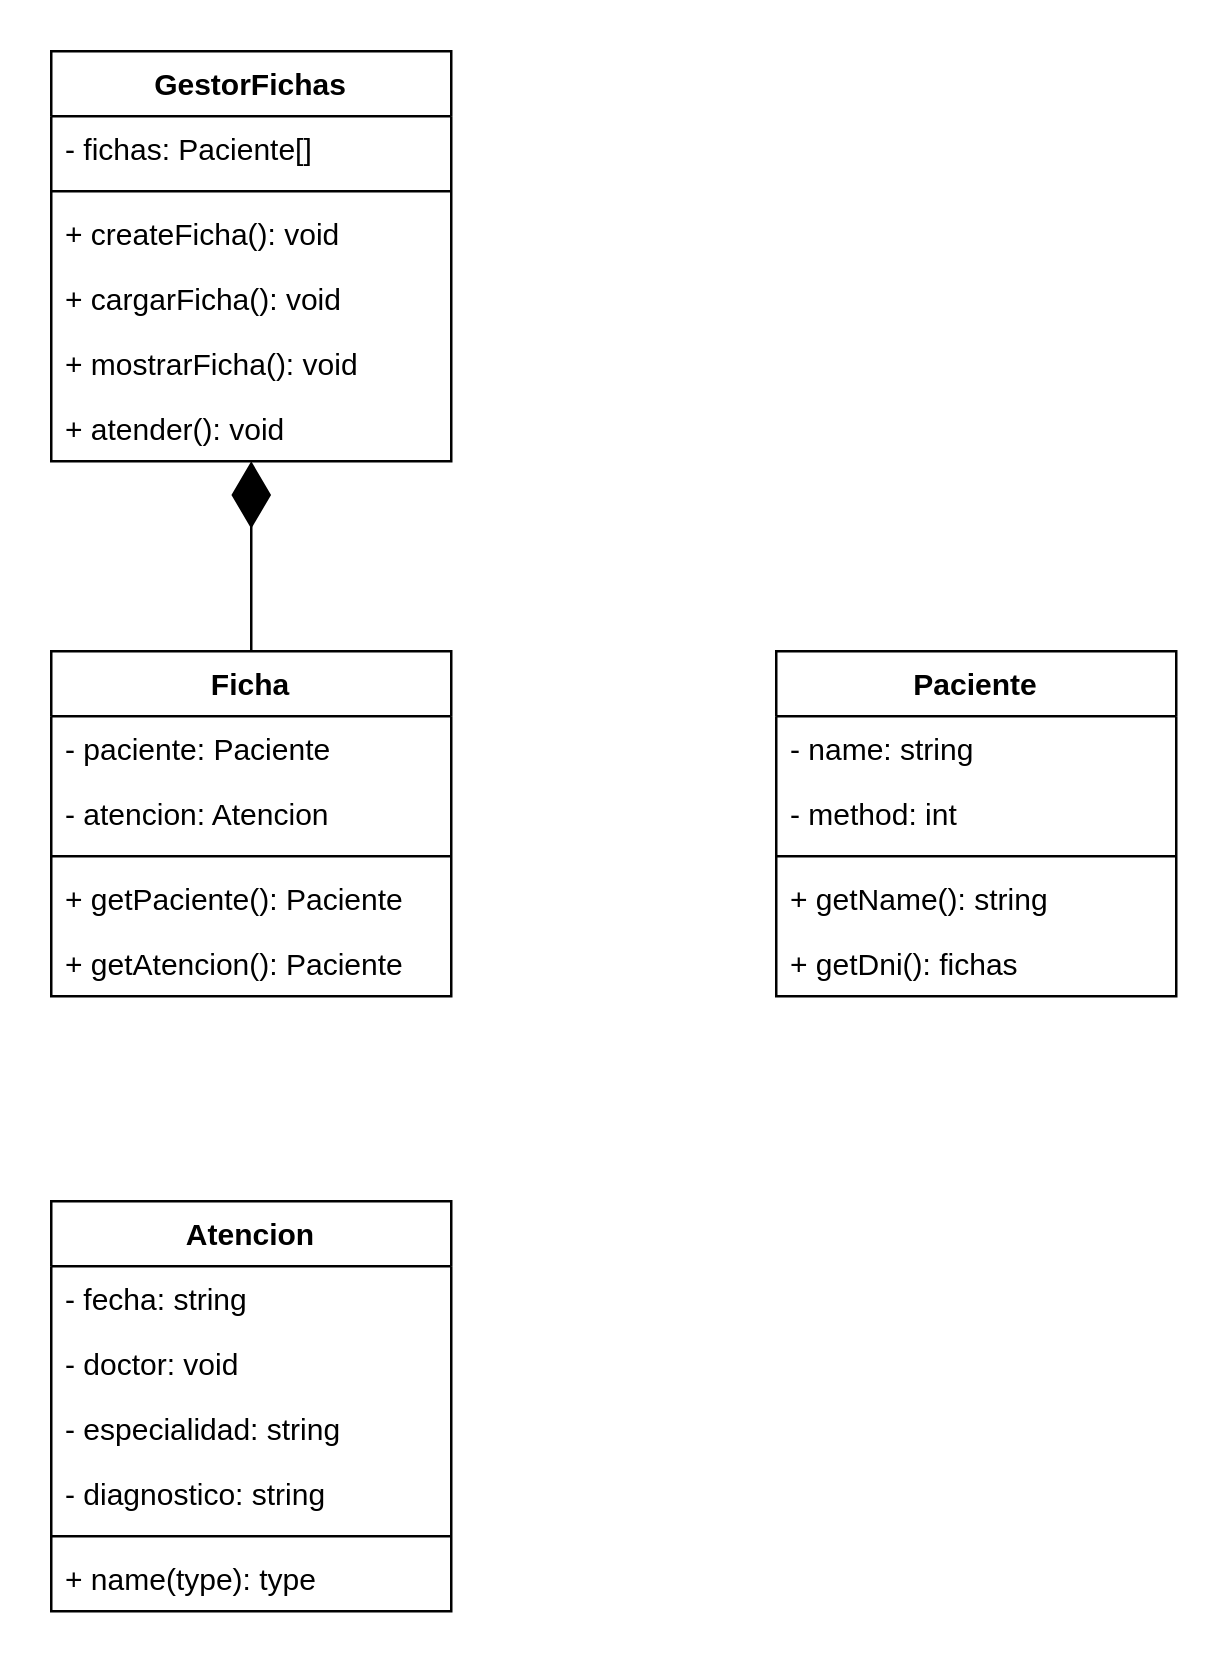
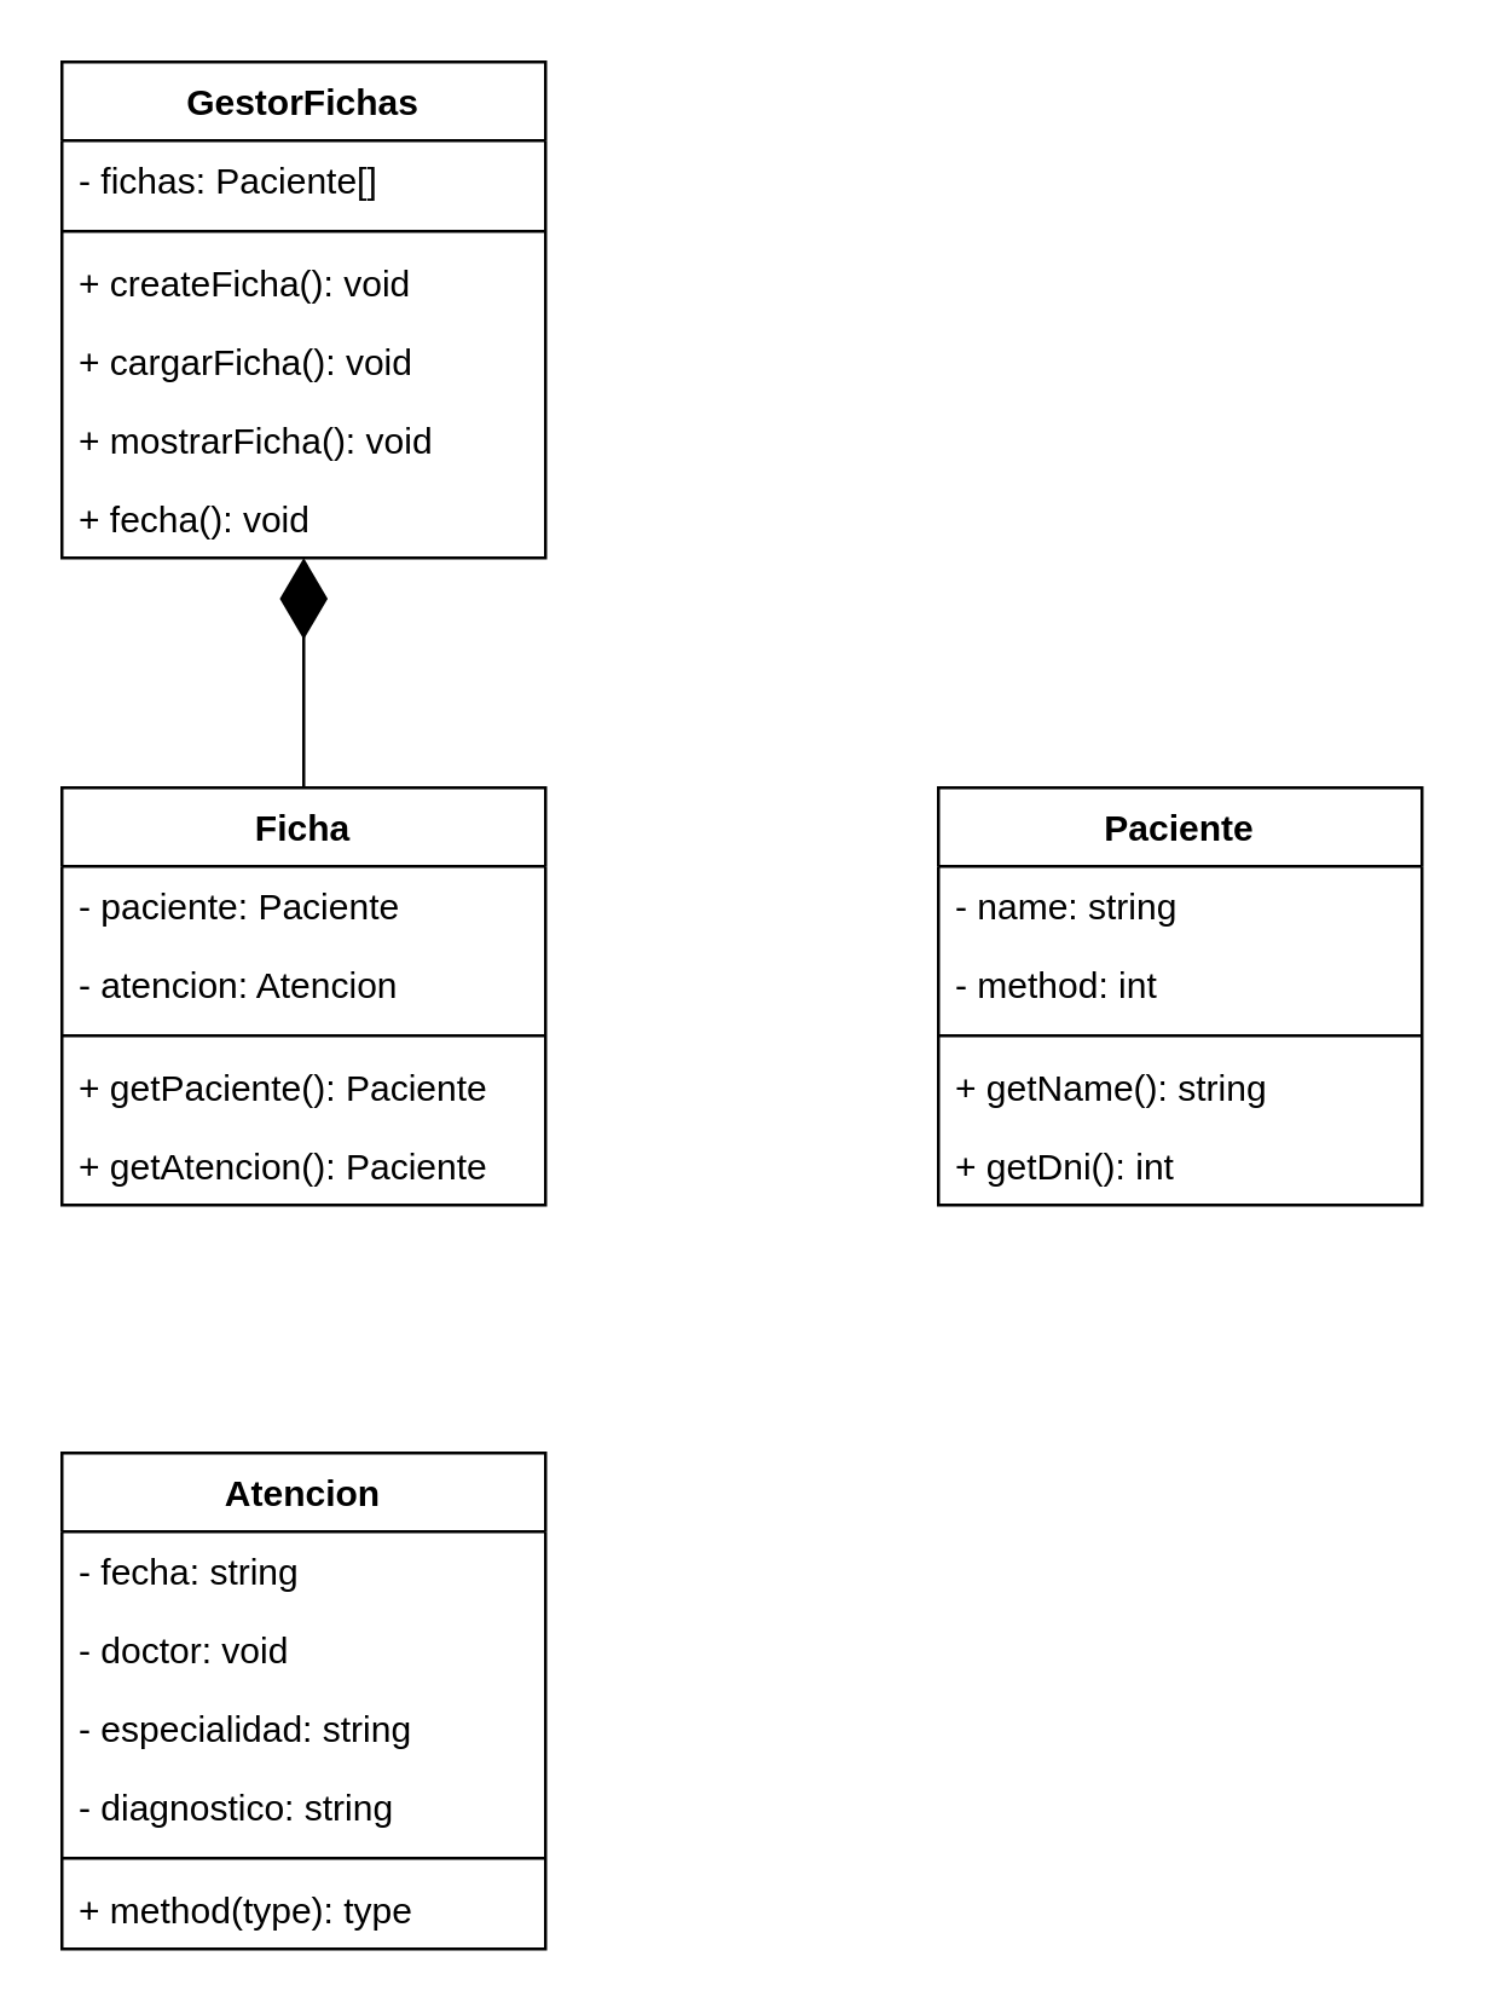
- <mxCell id="27" value="+ atender(): void" style="text;strokeColor=none;fillColor=none;align=left;verticalAlign=top;spacingLeft=4;spacingRight=4;overflow=hidden;rotatable=0;points=[[0,0.5],[1,0.5]];portConstraint=eastwest;" parent="21" vertex="1"><mxGeometry y="138" width="160" height="26" as="geometry" /></mxCell>
+ <mxCell id="27" value="+ fecha(): void" style="text;strokeColor=none;fillColor=none;align=left;verticalAlign=top;spacingLeft=4;spacingRight=4;overflow=hidden;rotatable=0;points=[[0,0.5],[1,0.5]];portConstraint=eastwest;" parent="21" vertex="1"><mxGeometry y="138" width="160" height="26" as="geometry" /></mxCell>
- <mxCell id="7" value="+ getDni(): fichas" style="text;strokeColor=none;fillColor=none;align=left;verticalAlign=top;spacingLeft=4;spacingRight=4;overflow=hidden;rotatable=0;points=[[0,0.5],[1,0.5]];portConstraint=eastwest;" parent="2" vertex="1"><mxGeometry y="112" width="160" height="26" as="geometry" /></mxCell>
+ <mxCell id="7" value="+ getDni(): int" style="text;strokeColor=none;fillColor=none;align=left;verticalAlign=top;spacingLeft=4;spacingRight=4;overflow=hidden;rotatable=0;points=[[0,0.5],[1,0.5]];portConstraint=eastwest;" parent="2" vertex="1"><mxGeometry y="112" width="160" height="26" as="geometry" /></mxCell>
- <mxCell id="14" value="+ name(type): type" style="text;strokeColor=none;fillColor=none;align=left;verticalAlign=top;spacingLeft=4;spacingRight=4;overflow=hidden;rotatable=0;points=[[0,0.5],[1,0.5]];portConstraint=eastwest;" parent="8" vertex="1"><mxGeometry y="138" width="160" height="26" as="geometry" /></mxCell>
+ <mxCell id="14" value="+ method(type): type" style="text;strokeColor=none;fillColor=none;align=left;verticalAlign=top;spacingLeft=4;spacingRight=4;overflow=hidden;rotatable=0;points=[[0,0.5],[1,0.5]];portConstraint=eastwest;" parent="8" vertex="1"><mxGeometry y="138" width="160" height="26" as="geometry" /></mxCell>
